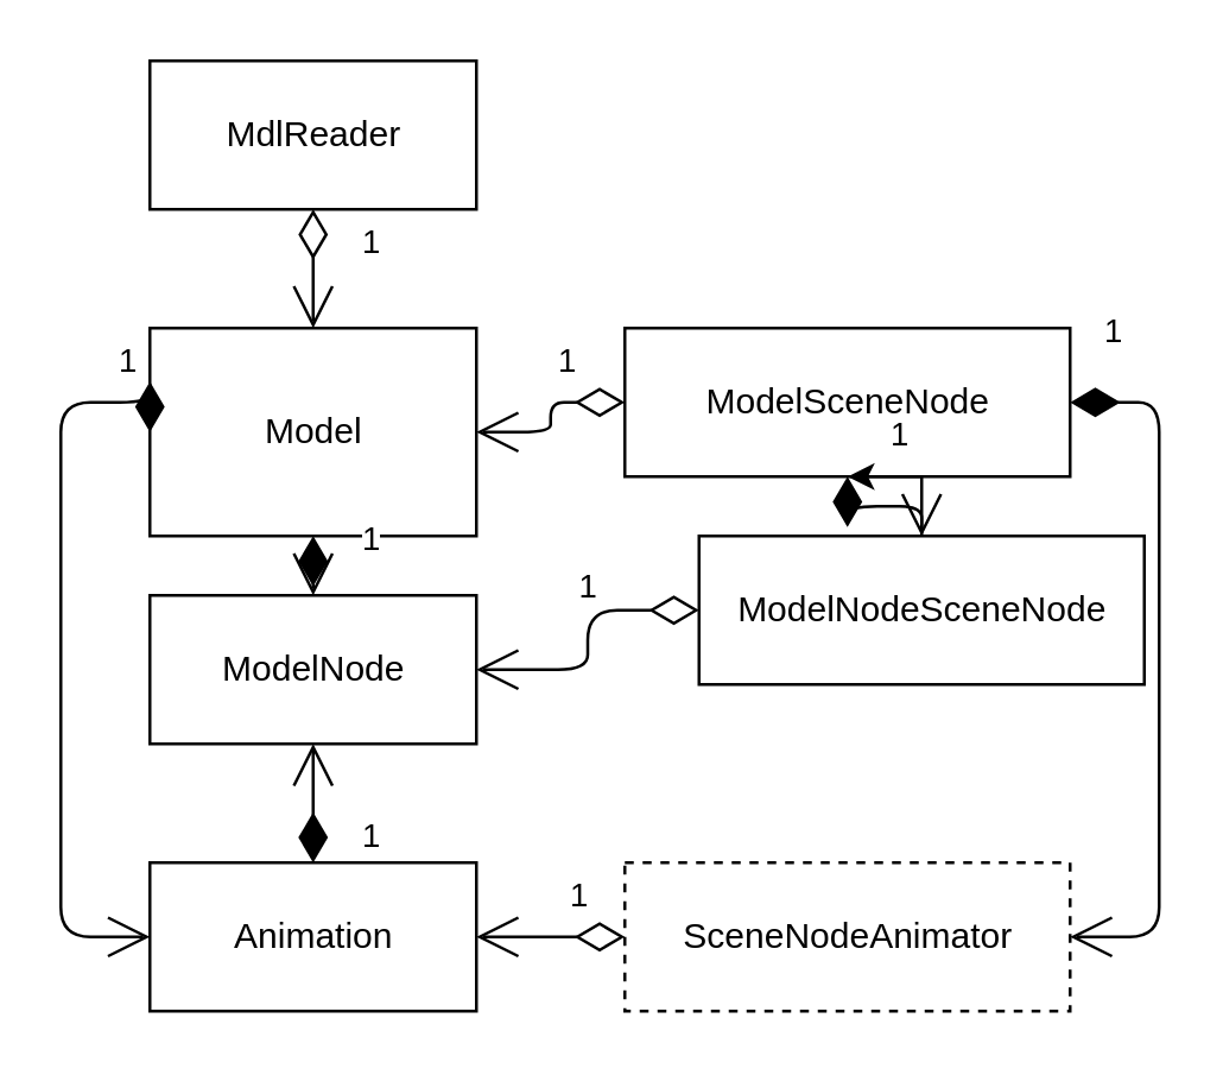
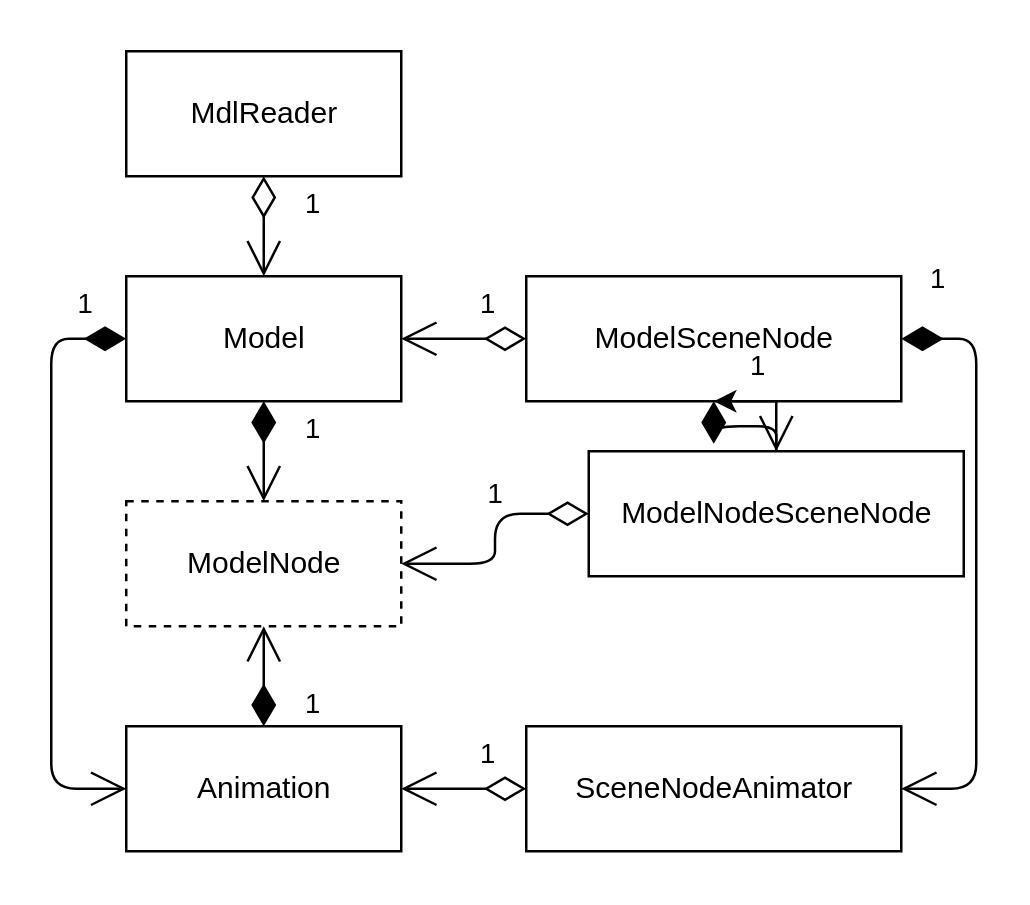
- <mxCell id="3" value="Model" style="html=1;" parent="1" vertex="1"><mxGeometry x="50" y="110" width="110" height="70" as="geometry" /></mxCell>
+ <mxCell id="3" value="Model" style="html=1;" parent="1" vertex="1"><mxGeometry x="50" y="110" width="110" height="50" as="geometry" /></mxCell>
- <mxCell id="4" value="ModelNode" style="html=1;" parent="1" vertex="1"><mxGeometry x="50" y="200" width="110" height="50" as="geometry" /></mxCell>
+ <mxCell id="4" value="ModelNode" style="html=1;dashed=1;" parent="1" vertex="1"><mxGeometry x="50" y="200" width="110" height="50" as="geometry" /></mxCell>
- <mxCell id="9" value="SceneNodeAnimator" style="html=1;dashed=1;" parent="1" vertex="1"><mxGeometry x="210" y="290" width="150" height="50" as="geometry" /></mxCell>
+ <mxCell id="9" value="SceneNodeAnimator" style="html=1;" parent="1" vertex="1"><mxGeometry x="210" y="290" width="150" height="50" as="geometry" /></mxCell>
